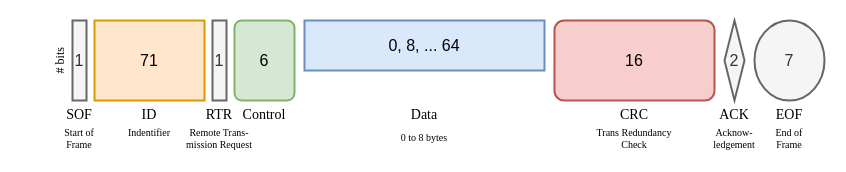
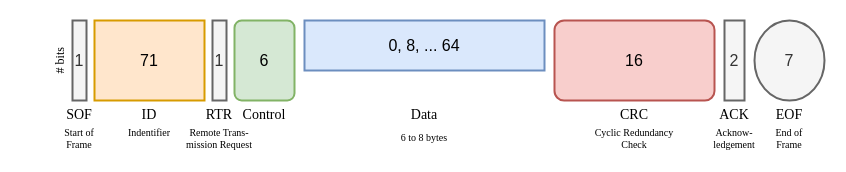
- <mxCell id="24" value="2" style="rhombus;whiteSpace=wrap;html=1;fontSize=16;fillColor=#f5f5f5;shadow=0;glass=0;arcSize=12;strokeWidth=2;fontFamily=Helvetica;strokeColor=#666666;fontColor=#333333;" vertex="1" parent="1"><mxGeometry x="724" y="20" width="20" height="80" as="geometry" /></mxCell>
+ <mxCell id="24" value="2" style="rounded=0;whiteSpace=wrap;html=1;fontSize=16;fillColor=#f5f5f5;shadow=0;glass=0;arcSize=12;strokeWidth=2;fontFamily=Helvetica;strokeColor=#666666;fontColor=#333333;" vertex="1" parent="1"><mxGeometry x="724" y="20" width="20" height="80" as="geometry" /></mxCell>
- <mxCell id="13" value="0 to 8 bytes" style="text;html=1;align=center;verticalAlign=top;whiteSpace=wrap;rounded=0;fontSize=10;fillColor=none;fontFamily=Verdana;" vertex="1" parent="1"><mxGeometry x="304" y="125" width="240" height="25" as="geometry" /></mxCell>
+ <mxCell id="13" value="6 to 8 bytes" style="text;html=1;align=center;verticalAlign=top;whiteSpace=wrap;rounded=0;fontSize=10;fillColor=none;fontFamily=Verdana;" vertex="1" parent="1"><mxGeometry x="304" y="125" width="240" height="25" as="geometry" /></mxCell>
- <mxCell id="14" value="Trans Redundancy Check" style="text;html=1;align=center;verticalAlign=top;whiteSpace=wrap;rounded=0;fontSize=10;fillColor=none;fontFamily=Verdana;" vertex="1" parent="1"><mxGeometry x="584" y="120" width="100" height="30" as="geometry" /></mxCell>
+ <mxCell id="14" value="Cyclic Redundancy Check" style="text;html=1;align=center;verticalAlign=top;whiteSpace=wrap;rounded=0;fontSize=10;fillColor=none;fontFamily=Verdana;" vertex="1" parent="1"><mxGeometry x="584" y="120" width="100" height="30" as="geometry" /></mxCell>
